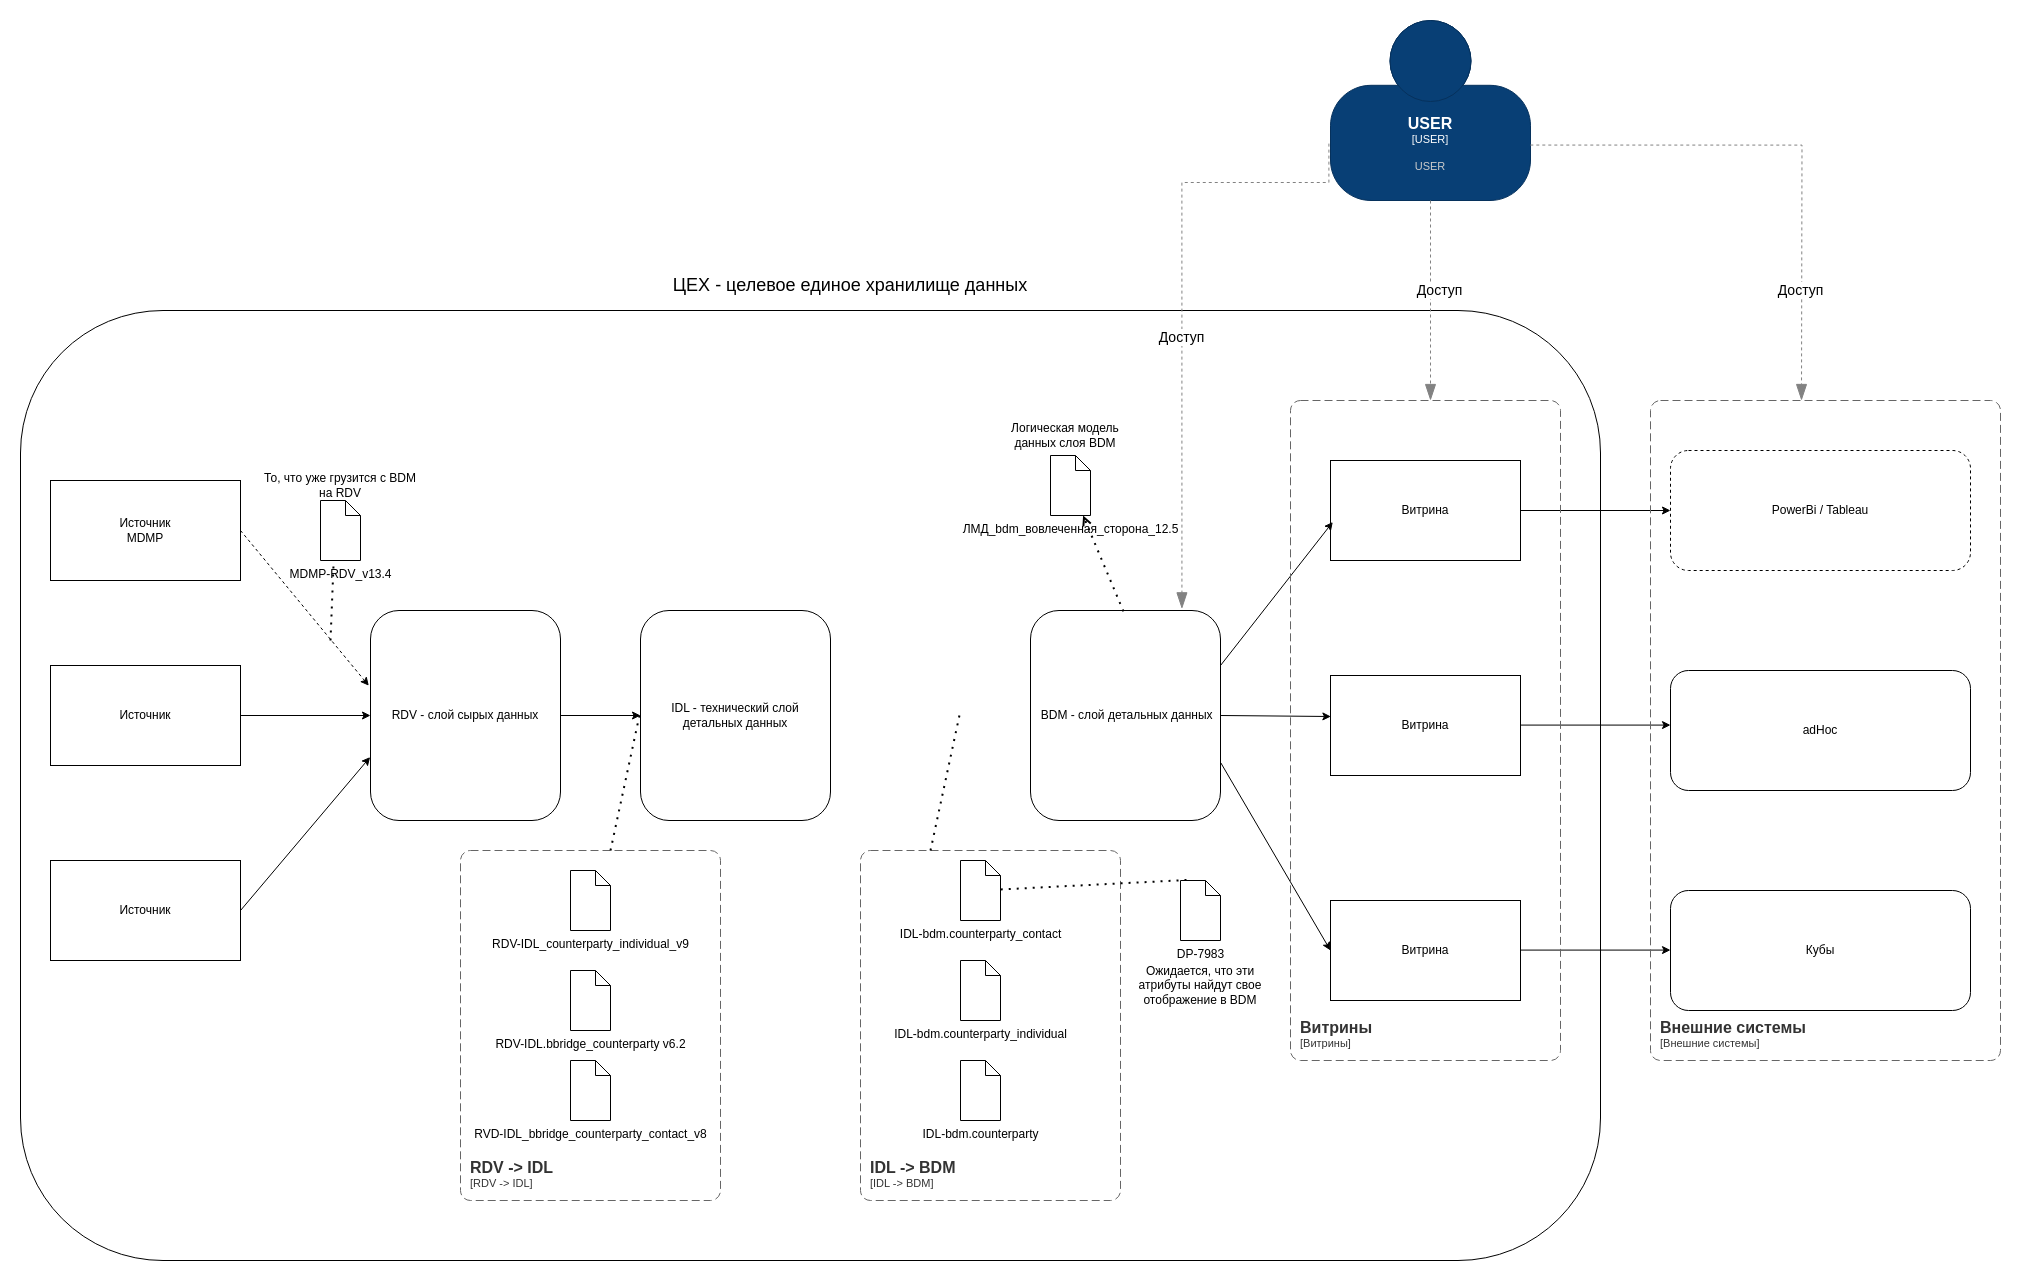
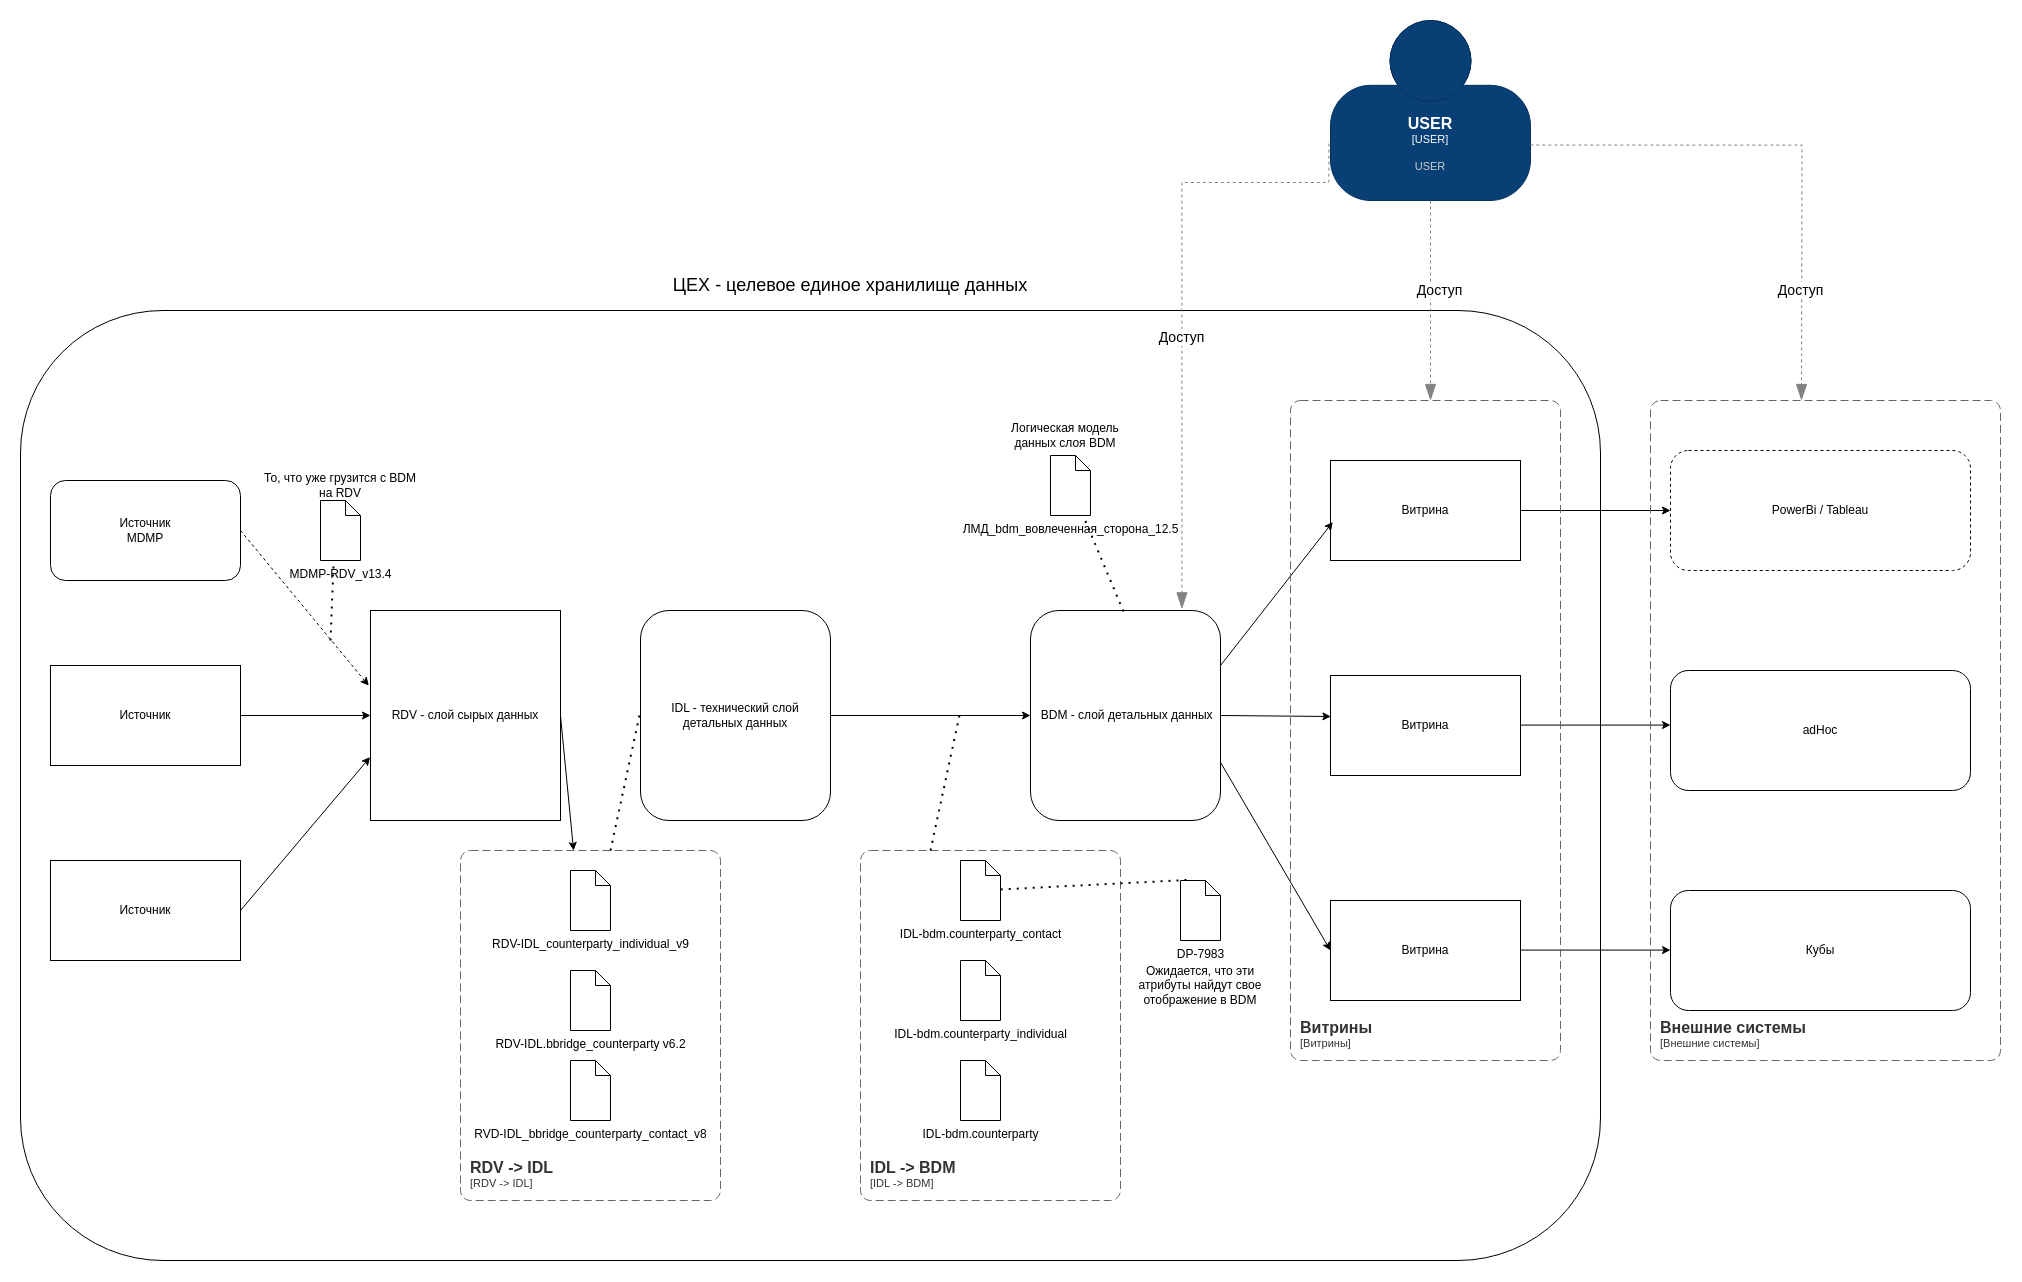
- <mxCell id="50" value="" style="endArrow=open;dashed=1;html=1;dashPattern=1 3;strokeWidth=2;rounded=0;exitX=0.489;exitY=0.004;exitDx=0;exitDy=0;exitPerimeter=0;" edge="1" parent="1" source="5" target="49"><mxGeometry width="50" height="50" relative="1" as="geometry"><mxPoint x="1050" y="625" as="sourcePoint" /><mxPoint x="1053" y="550" as="targetPoint" /></mxGeometry></mxCell>
+ <mxCell id="50" value="" style="endArrow=none;dashed=1;html=1;dashPattern=1 3;strokeWidth=2;rounded=0;exitX=0.489;exitY=0.004;exitDx=0;exitDy=0;exitPerimeter=0;" edge="1" parent="1" source="5" target="49"><mxGeometry width="50" height="50" relative="1" as="geometry"><mxPoint x="1050" y="625" as="sourcePoint" /><mxPoint x="1053" y="550" as="targetPoint" /></mxGeometry></mxCell>
- <mxCell id="6" value="Источник&lt;br&gt;MDMP" style="rounded=0;whiteSpace=wrap;html=1;" vertex="1" parent="1"><mxGeometry x="50" y="480" width="190" height="100" as="geometry" /></mxCell>
+ <mxCell id="6" value="Источник&lt;br&gt;MDMP" style="whiteSpace=wrap;html=1;rounded=1;" vertex="1" parent="1"><mxGeometry x="50" y="480" width="190" height="100" as="geometry" /></mxCell>
- <mxCell id="3" value="RDV - слой сырых данных" style="rounded=1;whiteSpace=wrap;html=1;" vertex="1" parent="1"><mxGeometry x="370" y="610" width="190" height="210" as="geometry" /></mxCell>
+ <mxCell id="3" value="RDV - слой сырых данных" style="whiteSpace=wrap;html=1;rounded=0;" vertex="1" parent="1"><mxGeometry x="370" y="610" width="190" height="210" as="geometry" /></mxCell>
- <mxCell id="19" value="" style="endArrow=classic;html=1;rounded=0;exitX=1;exitY=0.5;exitDx=0;exitDy=0;entryX=0;entryY=0.5;entryDx=0;entryDy=0;" edge="1" parent="1" source="3" target="4"><mxGeometry width="50" height="50" relative="1" as="geometry"><mxPoint x="590" y="680" as="sourcePoint" /><mxPoint x="640" y="630" as="targetPoint" /></mxGeometry></mxCell>
+ <mxCell id="19" value="" style="endArrow=classic;html=1;rounded=0;exitX=1;exitY=0.5;exitDx=0;exitDy=0;" edge="1" parent="1" source="3" target="41"><mxGeometry width="50" height="50" relative="1" as="geometry"><mxPoint x="590" y="680" as="sourcePoint" /><mxPoint x="640" y="630" as="targetPoint" /></mxGeometry></mxCell>
+ <mxCell id="20" value="" style="endArrow=classic;html=1;rounded=0;entryX=0;entryY=0.5;entryDx=0;entryDy=0;" edge="1" parent="1" source="4" target="5"><mxGeometry width="50" height="50" relative="1" as="geometry"><mxPoint x="810" y="680" as="sourcePoint" /><mxPoint x="860" y="630" as="targetPoint" /></mxGeometry></mxCell>
